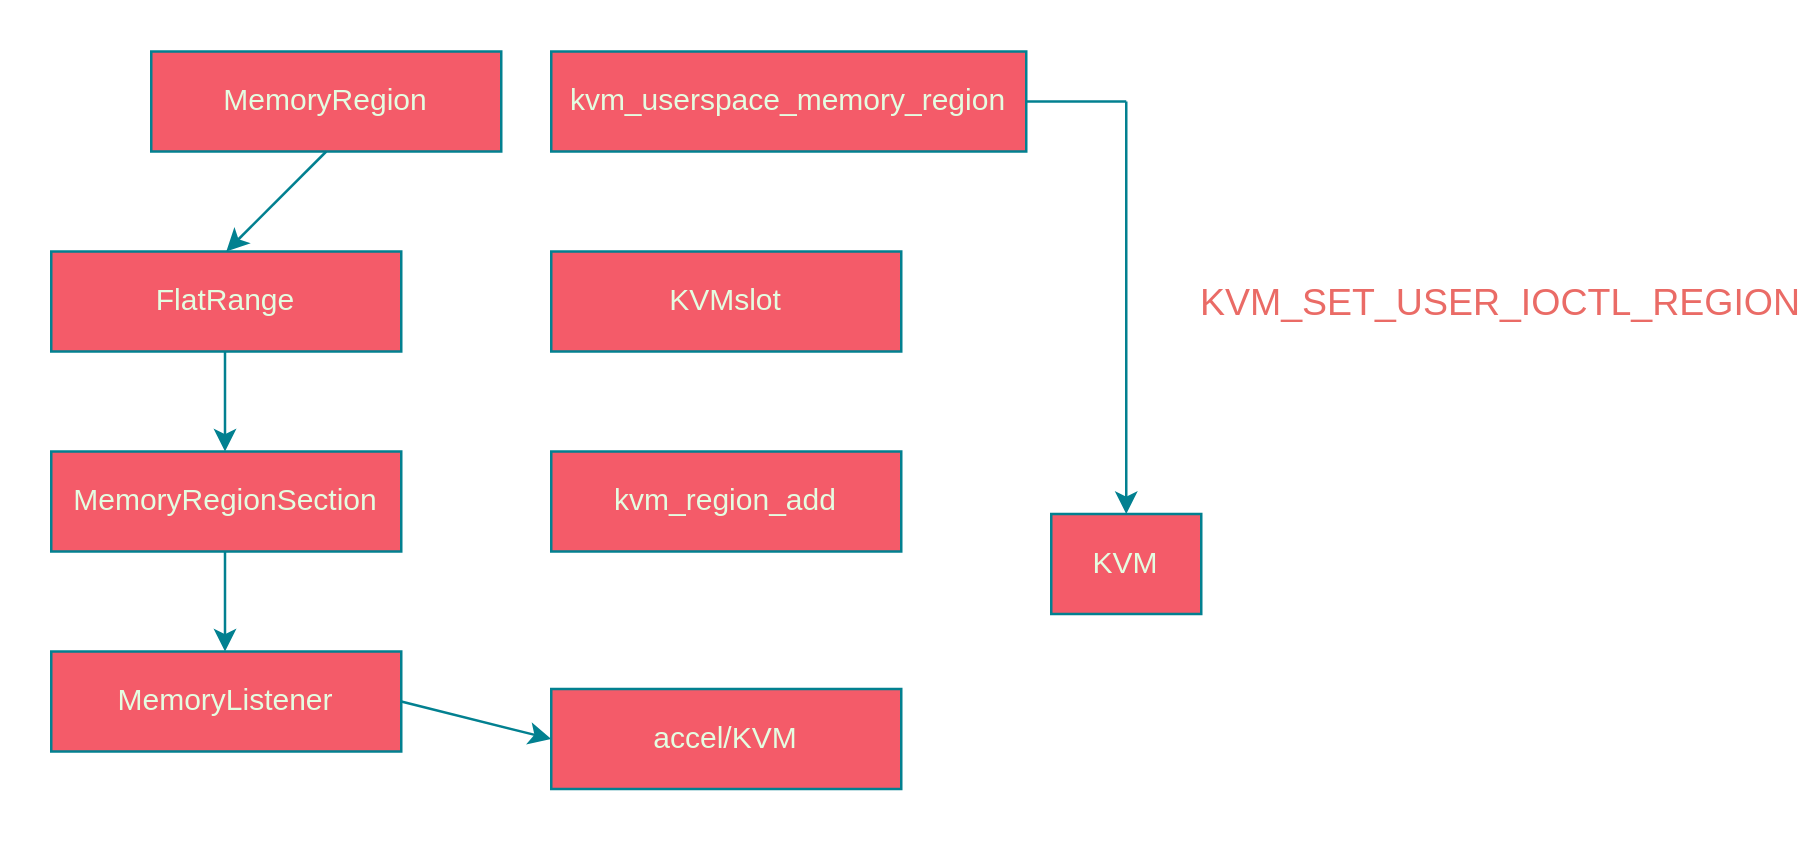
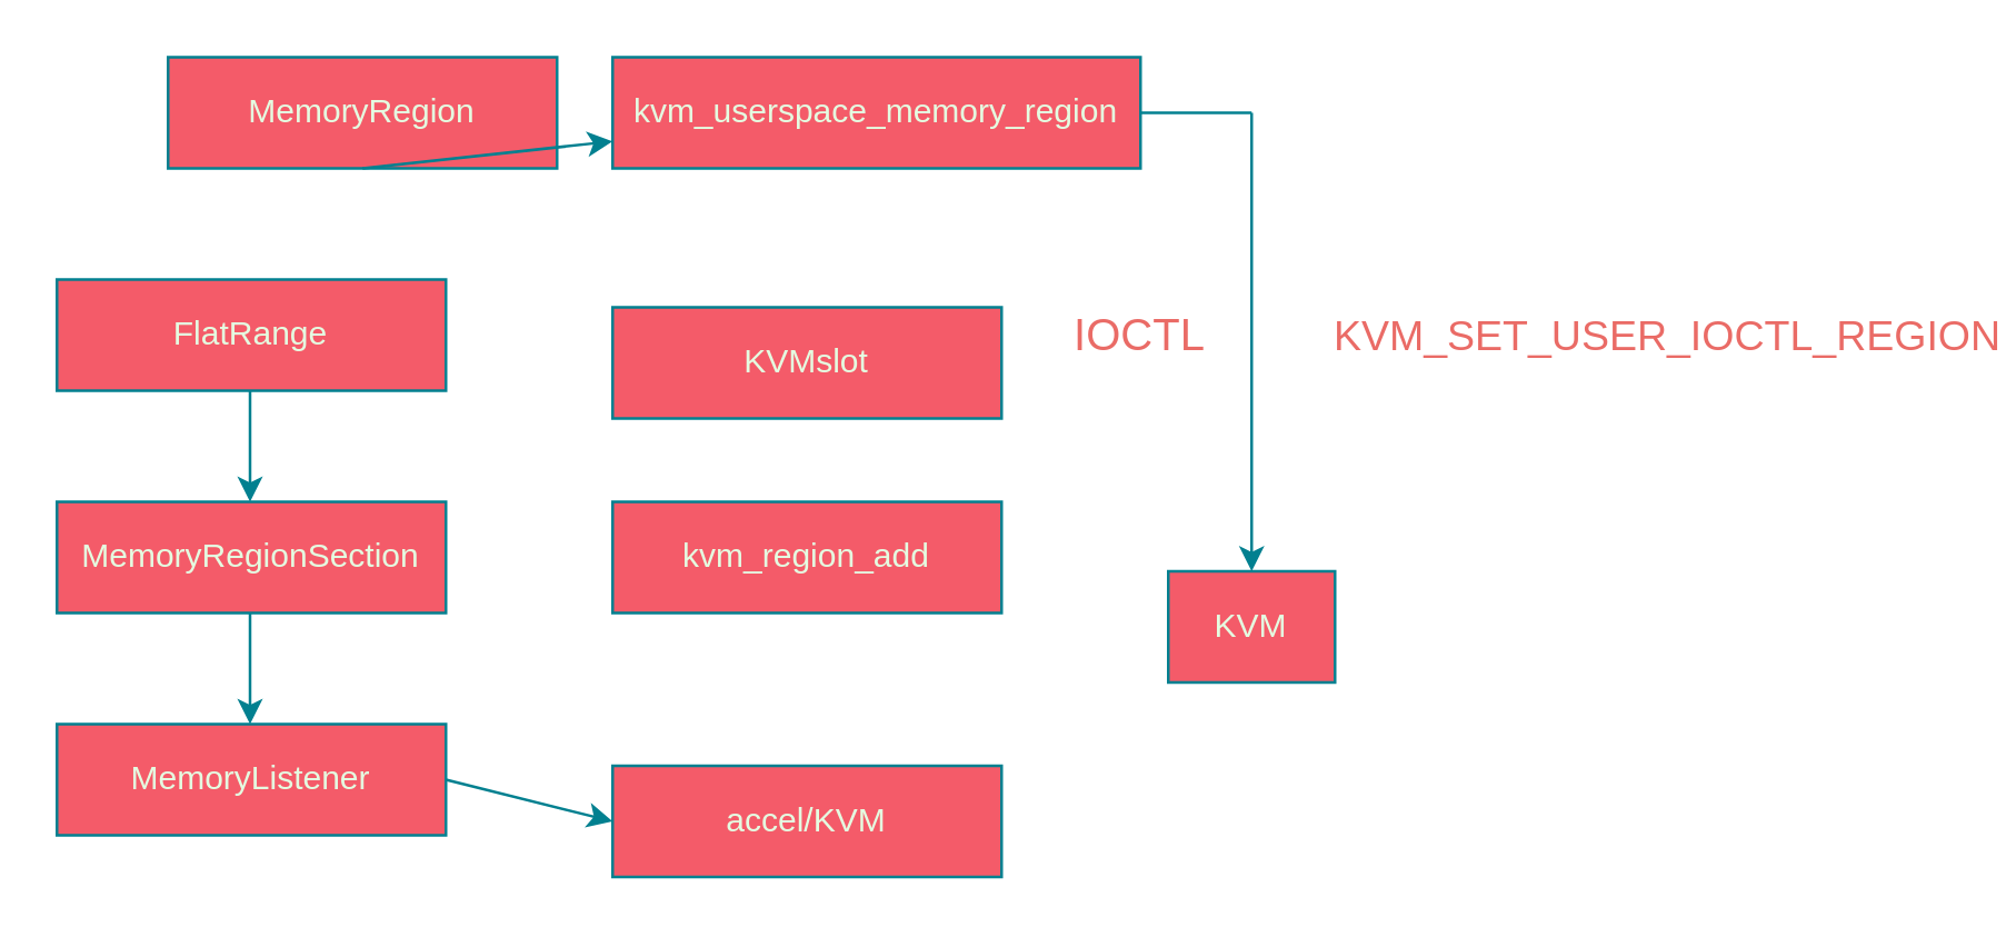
- <mxCell id="7" value="" style="endArrow=classic;html=1;rounded=0;strokeColor=#028090;fontColor=#E4FDE1;fillColor=#F45B69;exitX=0.5;exitY=1;exitDx=0;exitDy=0;entryX=0.5;entryY=0;entryDx=0;entryDy=0;" edge="1" parent="1" source="2" target="3"><mxGeometry width="50" height="50" relative="1" as="geometry"><mxPoint x="360" y="450" as="sourcePoint" /><mxPoint x="410" y="400" as="targetPoint" /></mxGeometry></mxCell>
+ <mxCell id="7" value="" style="endArrow=classic;html=1;rounded=0;strokeColor=#028090;fontColor=#E4FDE1;fillColor=#F45B69;exitX=0.5;exitY=1;exitDx=0;exitDy=0;" edge="1" parent="1" source="2" target="13"><mxGeometry width="50" height="50" relative="1" as="geometry"><mxPoint x="360" y="450" as="sourcePoint" /><mxPoint x="410" y="400" as="targetPoint" /></mxGeometry></mxCell>
- <mxCell id="12" value="KVMslot" style="rounded=0;whiteSpace=wrap;html=1;labelBackgroundColor=none;fillColor=#F45B69;strokeColor=#028090;fontColor=#E4FDE1;" vertex="1" parent="1"><mxGeometry x="220" y="100" width="140" height="40" as="geometry" /></mxCell>
+ <mxCell id="12" value="KVMslot" style="rounded=0;whiteSpace=wrap;html=1;labelBackgroundColor=none;fillColor=#F45B69;strokeColor=#028090;fontColor=#E4FDE1;" vertex="1" parent="1"><mxGeometry x="220" y="110" width="140" height="40" as="geometry" /></mxCell>
+ <mxCell id="17" value="&lt;font color=&quot;#EA6B66&quot;&gt;&lt;font style=&quot;font-size: 13px;&quot;&gt;&lt;font style=&quot;font-size: 14px;&quot;&gt;&lt;font style=&quot;font-size: 15px;&quot;&gt;&lt;font style=&quot;font-size: 16px;&quot;&gt;IOCTL&lt;/font&gt;&lt;/font&gt;&lt;/font&gt;&lt;/font&gt;&lt;/font&gt;" style="text;html=1;strokeColor=none;fillColor=none;align=center;verticalAlign=middle;whiteSpace=wrap;rounded=0;fontColor=#E4FDE1;" vertex="1" parent="1"><mxGeometry x="380" y="105" width="60" height="30" as="geometry" /></mxCell>
